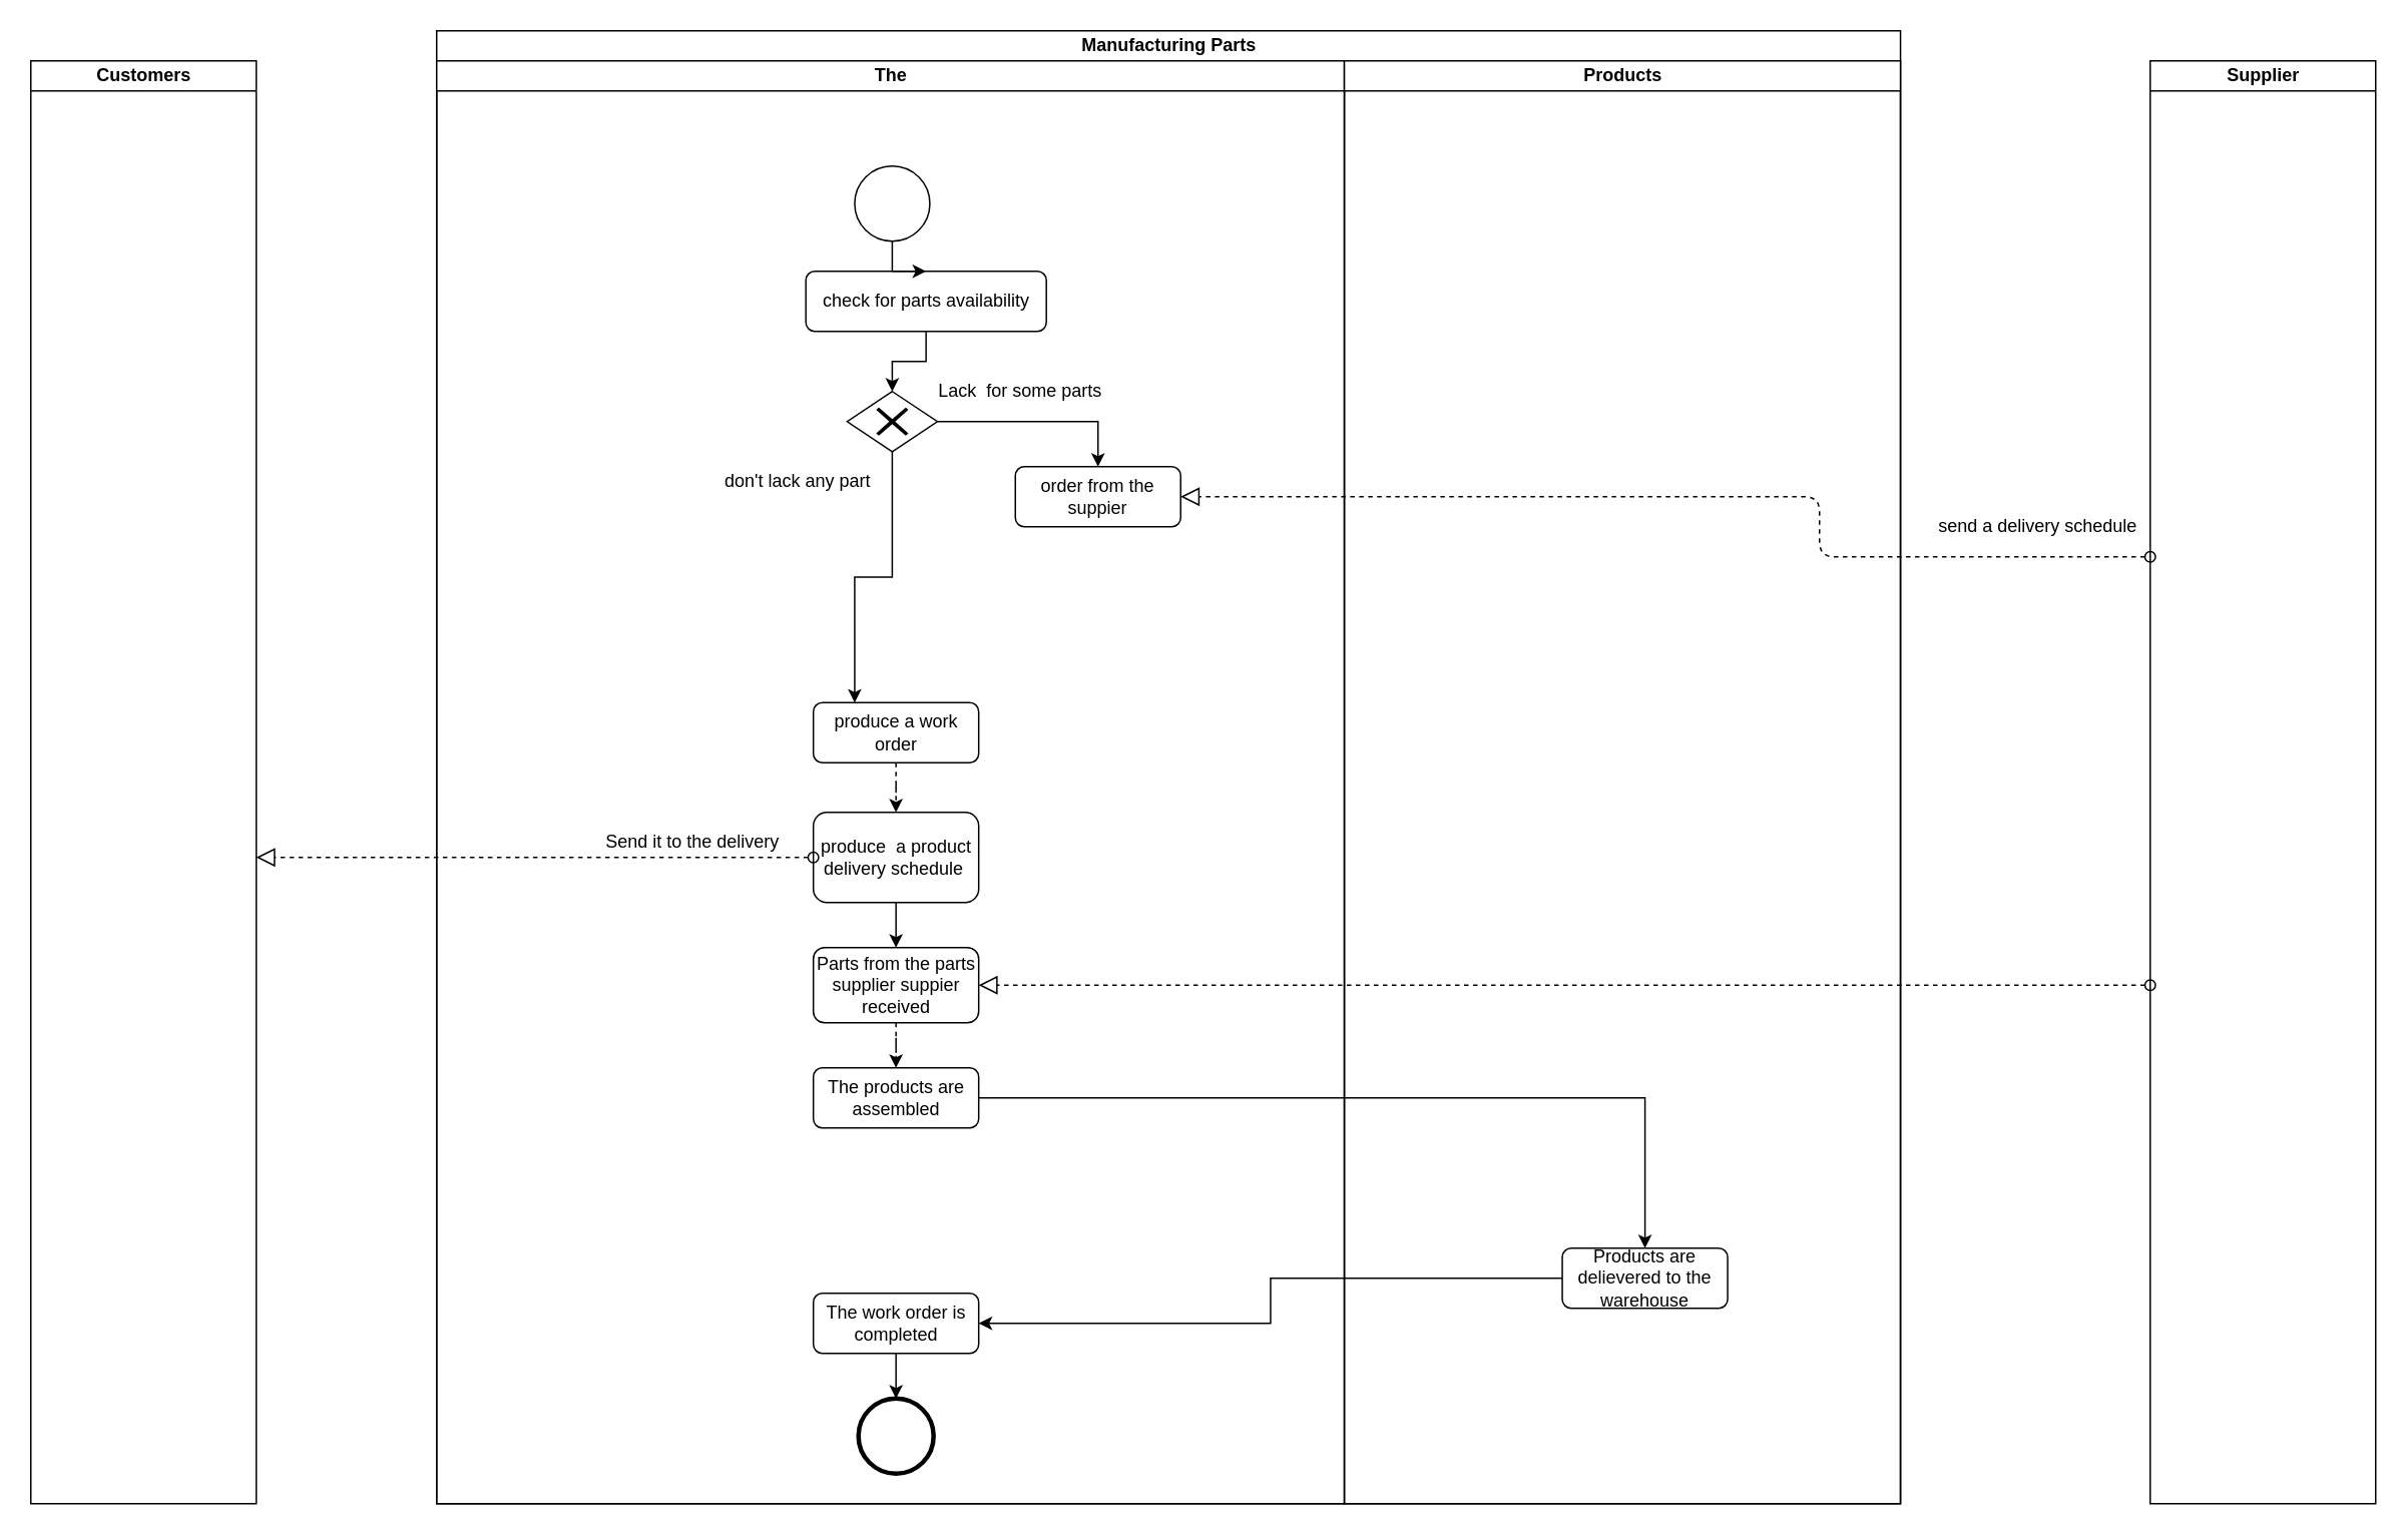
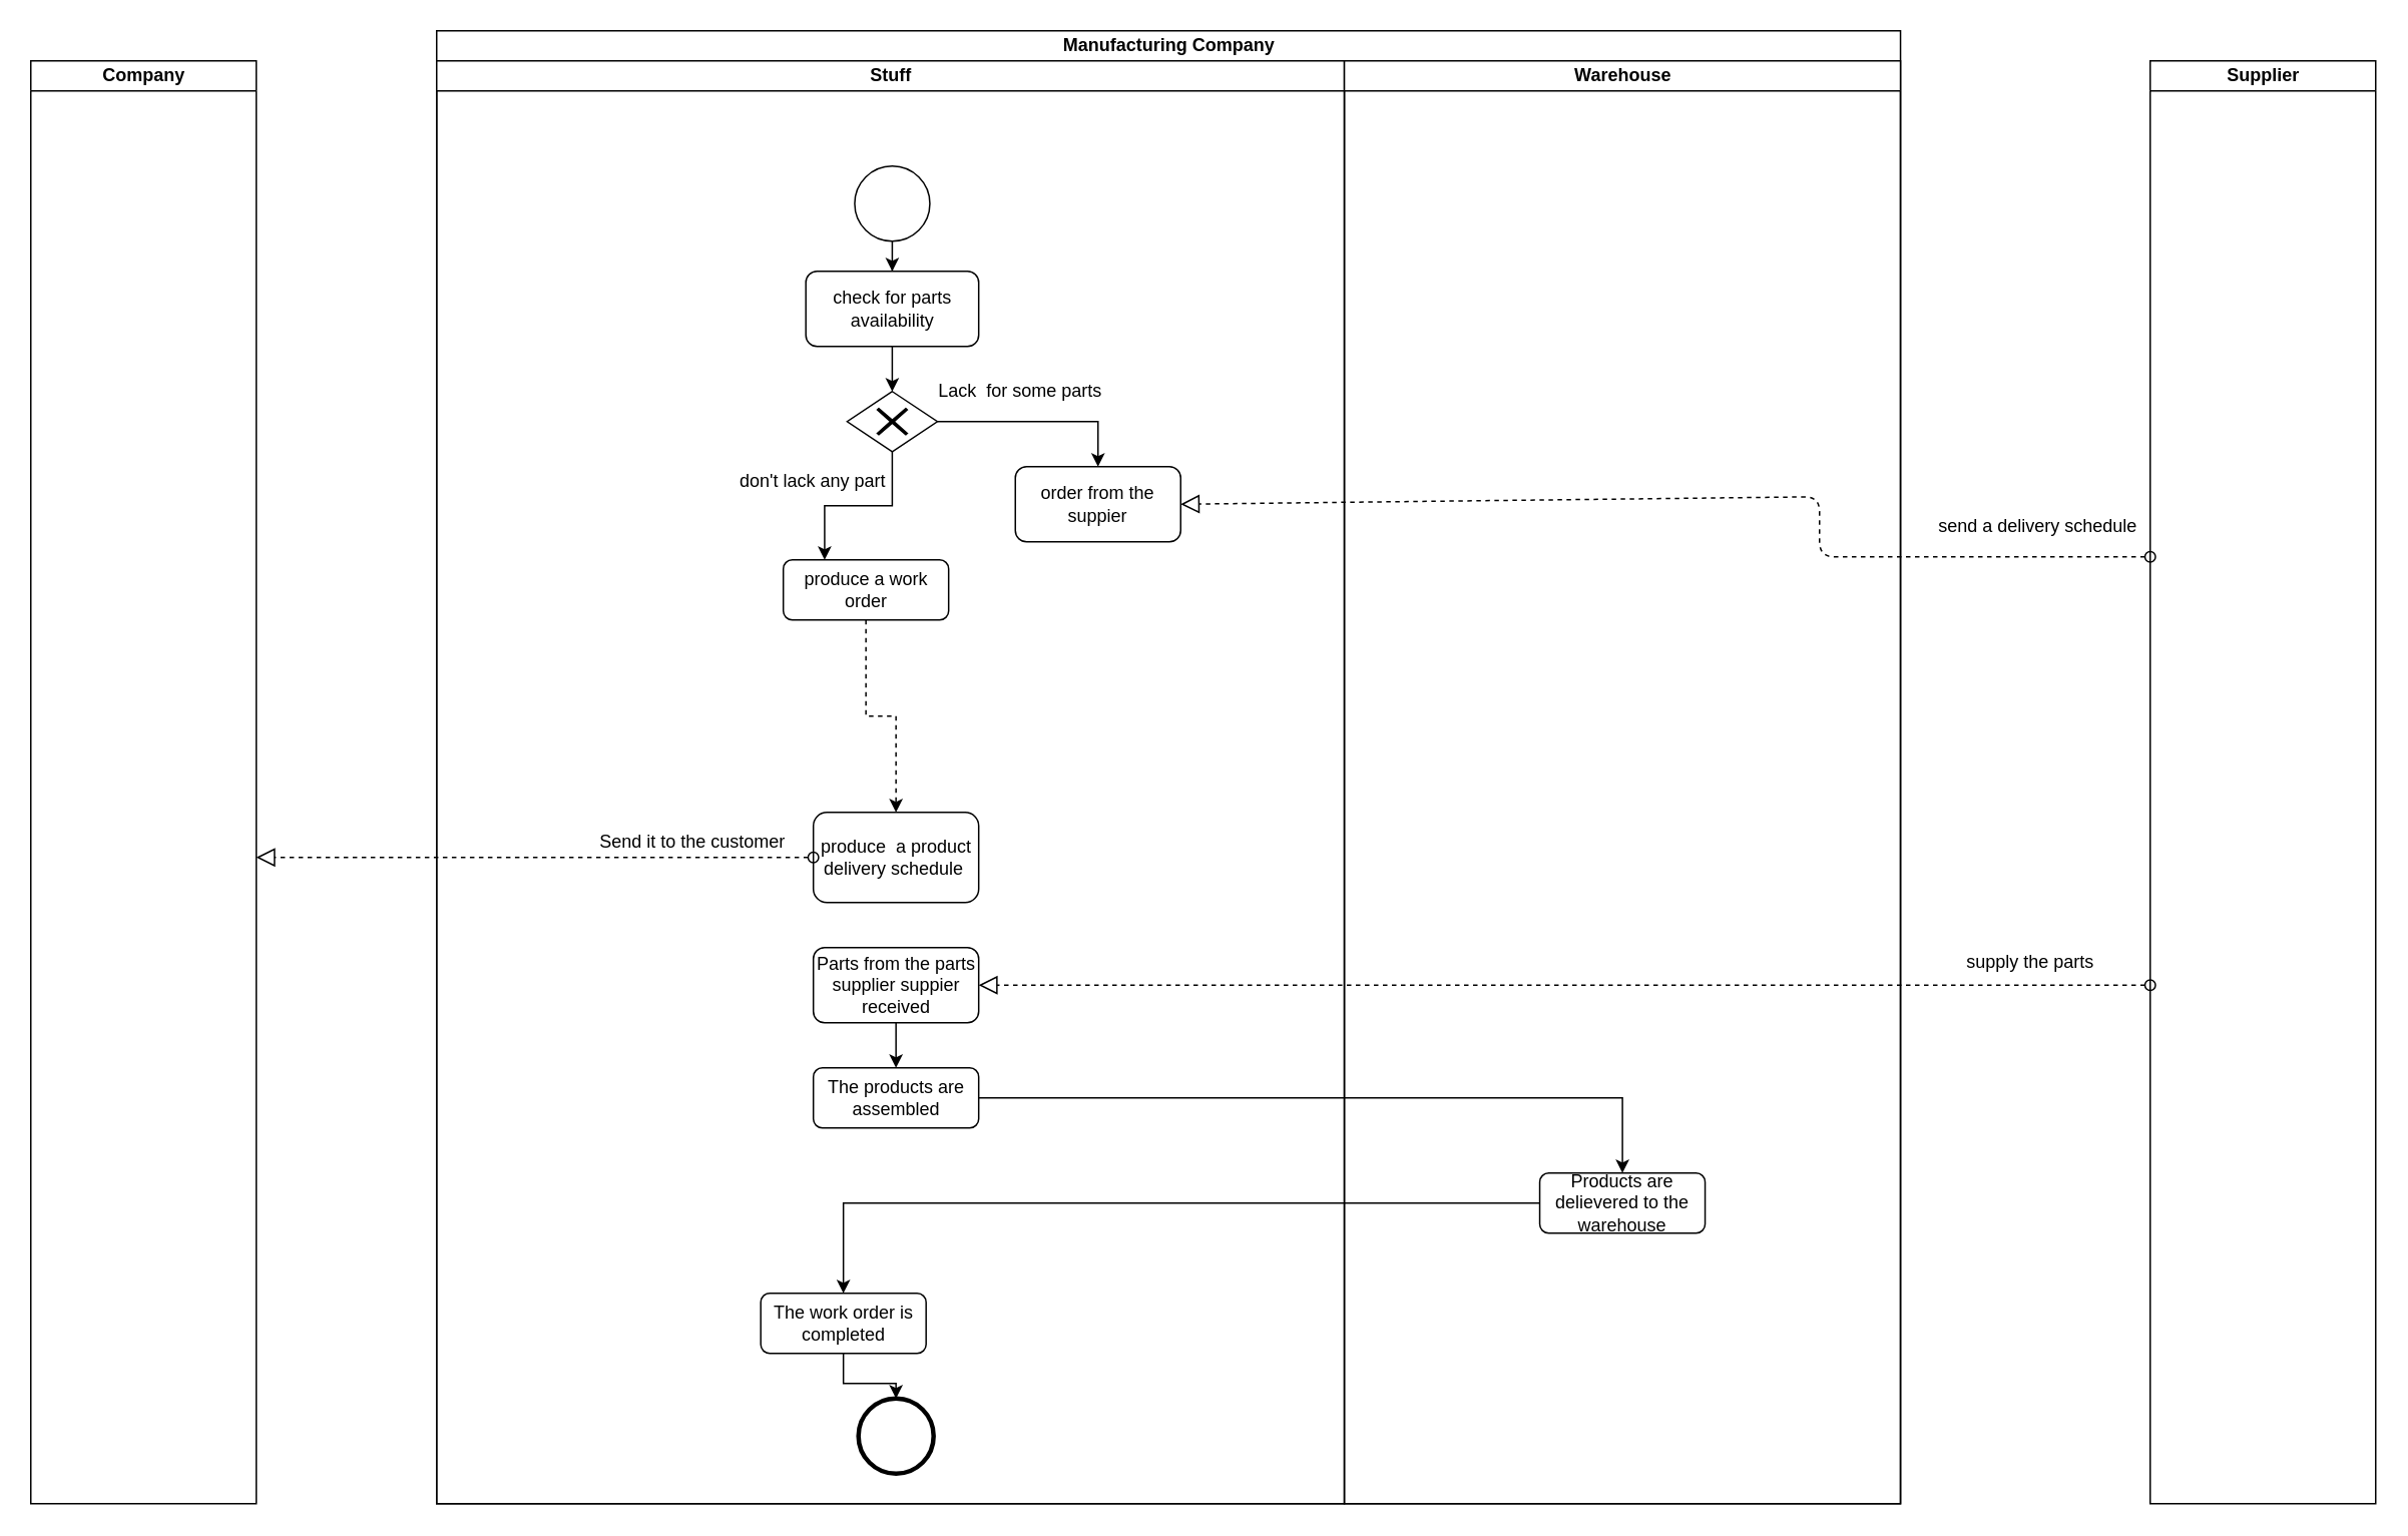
- <mxCell id="2" value="Manufacturing Parts" style="swimlane;html=1;childLayout=stackLayout;resizeParent=1;resizeParentMax=0;startSize=20;" parent="1" vertex="1"><mxGeometry x="290" y="20" width="973.87" height="980" as="geometry" /></mxCell>
+ <mxCell id="2" value="Manufacturing Company" style="swimlane;html=1;childLayout=stackLayout;resizeParent=1;resizeParentMax=0;startSize=20;" parent="1" vertex="1"><mxGeometry x="290" y="20" width="973.87" height="980" as="geometry" /></mxCell>
- <mxCell id="32" value="Customers" style="swimlane;html=1;startSize=20;" parent="1" vertex="1"><mxGeometry x="20" y="40" width="150" height="960" as="geometry" /></mxCell>
+ <mxCell id="32" value="Company" style="swimlane;html=1;startSize=20;" parent="1" vertex="1"><mxGeometry x="20" y="40" width="150" height="960" as="geometry" /></mxCell>
- <mxCell id="3" value="The" style="swimlane;html=1;startSize=20;" parent="2" vertex="1"><mxGeometry y="20" width="603.87" height="960" as="geometry" /></mxCell>
+ <mxCell id="3" value="Stuff" style="swimlane;html=1;startSize=20;" parent="2" vertex="1"><mxGeometry y="20" width="603.87" height="960" as="geometry" /></mxCell>
- <mxCell id="25" value="Products" style="swimlane;html=1;startSize=20;" parent="2" vertex="1"><mxGeometry x="603.87" y="20" width="370" height="960" as="geometry" /></mxCell>
+ <mxCell id="25" value="Warehouse" style="swimlane;html=1;startSize=20;" parent="2" vertex="1"><mxGeometry x="603.87" y="20" width="370" height="960" as="geometry" /></mxCell>
- <mxCell id="5" value="check for parts availability" style="shape=ext;rounded=1;html=1;whiteSpace=wrap;" parent="3" vertex="1"><mxGeometry x="245.62" y="140" width="160" height="40" as="geometry" /></mxCell>
+ <mxCell id="5" value="check for parts availability" style="shape=ext;rounded=1;html=1;whiteSpace=wrap;" parent="3" vertex="1"><mxGeometry x="245.62" y="140" width="115" height="50" as="geometry" /></mxCell>
- <mxCell id="23" value="don't lack any part" style="text;html=1;align=center;verticalAlign=middle;resizable=0;points=[];autosize=1;" parent="3" vertex="1"><mxGeometry x="185" y="270" width="110" height="20" as="geometry" /></mxCell>
+ <mxCell id="23" value="don't lack any part" style="text;html=1;align=center;verticalAlign=middle;resizable=0;points=[];autosize=1;" parent="3" vertex="1"><mxGeometry x="195" y="270" width="110" height="20" as="geometry" /></mxCell>
- <mxCell id="20" value="order from the suppier" style="shape=ext;rounded=1;html=1;whiteSpace=wrap;" parent="3" vertex="1"><mxGeometry x="385" y="270" width="110" height="40" as="geometry" /></mxCell>
+ <mxCell id="20" value="order from the suppier" style="shape=ext;rounded=1;html=1;whiteSpace=wrap;" parent="3" vertex="1"><mxGeometry x="385" y="270" width="110" height="50" as="geometry" /></mxCell>
- <mxCell id="9" value="produce a work order" style="shape=ext;rounded=1;html=1;whiteSpace=wrap;" parent="3" vertex="1"><mxGeometry x="250.62" y="427" width="110" height="40" as="geometry" /></mxCell>
+ <mxCell id="9" value="produce a work order" style="shape=ext;rounded=1;html=1;whiteSpace=wrap;" parent="3" vertex="1"><mxGeometry x="230.62" y="332" width="110" height="40" as="geometry" /></mxCell>
- <mxCell id="24" value="Send it to the delivery" style="text;html=1;align=center;verticalAlign=middle;resizable=0;points=[];autosize=1;" parent="3" vertex="1"><mxGeometry x="100" y="510" width="140" height="20" as="geometry" /></mxCell>
+ <mxCell id="24" value="Send it to the customer" style="text;html=1;align=center;verticalAlign=middle;resizable=0;points=[];autosize=1;" parent="3" vertex="1"><mxGeometry x="100" y="510" width="140" height="20" as="geometry" /></mxCell>
- <mxCell id="14" value="" style="edgeStyle=orthogonalEdgeStyle;rounded=0;orthogonalLoop=1;jettySize=auto;html=1;" parent="3" source="11" target="13" edge="1"><mxGeometry relative="1" as="geometry" /></mxCell>
+ <mxCell id="35" value="supply the parts" style="text;html=1;align=center;verticalAlign=middle;resizable=0;points=[];autosize=1;" vertex="1" parent="1"><mxGeometry x="1300" y="630" width="100" height="20" as="geometry" /></mxCell>
- <mxCell id="16" value="" style="edgeStyle=orthogonalEdgeStyle;rounded=0;orthogonalLoop=1;jettySize=auto;html=1;dashed=1;" parent="3" source="13" target="15" edge="1"><mxGeometry relative="1" as="geometry" /></mxCell>
+ <mxCell id="16" value="" style="edgeStyle=orthogonalEdgeStyle;rounded=0;orthogonalLoop=1;jettySize=auto;html=1;" parent="3" source="13" target="15" edge="1"><mxGeometry relative="1" as="geometry" /></mxCell>
- <mxCell id="26" value="Products are delievered to the warehouse" style="shape=ext;rounded=1;html=1;whiteSpace=wrap;" parent="25" vertex="1"><mxGeometry x="145" y="790" width="110" height="40" as="geometry" /></mxCell>
+ <mxCell id="26" value="Products are delievered to the warehouse" style="shape=ext;rounded=1;html=1;whiteSpace=wrap;" parent="25" vertex="1"><mxGeometry x="130" y="740" width="110" height="40" as="geometry" /></mxCell>
- <mxCell id="17" value="The work order is completed" style="shape=ext;rounded=1;html=1;whiteSpace=wrap;" parent="3" vertex="1"><mxGeometry x="250.62" y="820" width="110" height="40" as="geometry" /></mxCell>
+ <mxCell id="17" value="The work order is completed" style="shape=ext;rounded=1;html=1;whiteSpace=wrap;" parent="3" vertex="1"><mxGeometry x="215.62" y="820" width="110" height="40" as="geometry" /></mxCell>
